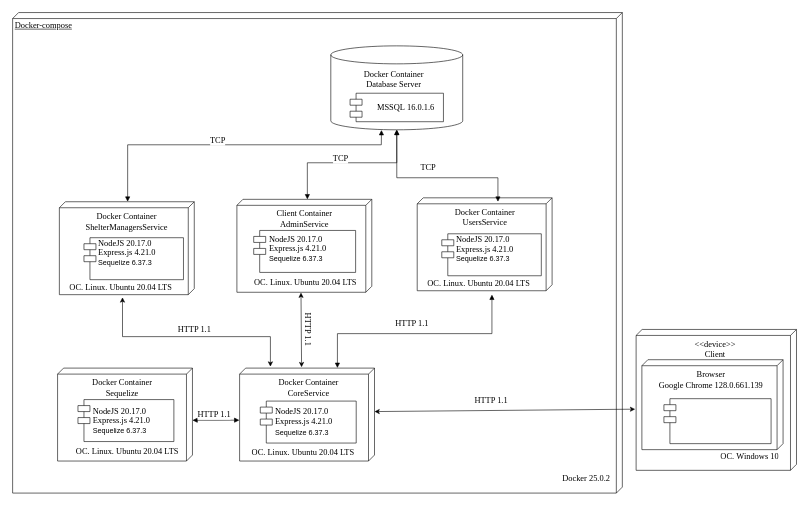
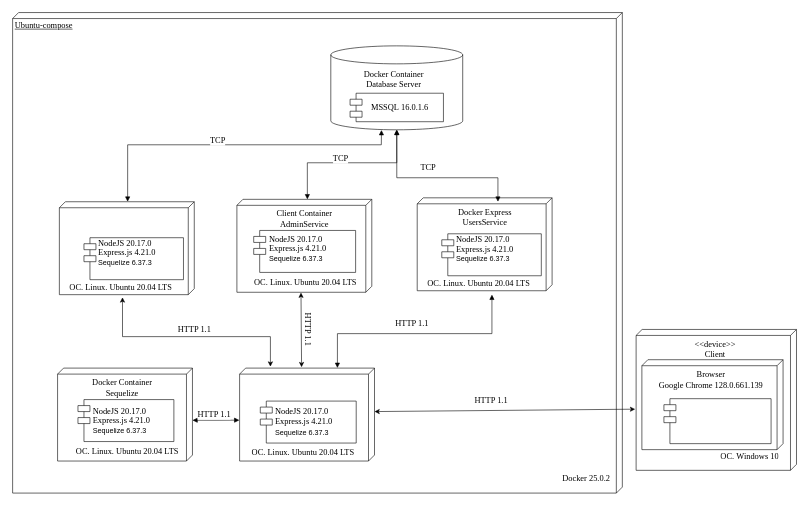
- <mxCell id="2" value="&lt;font face=&quot;Times New Roman&quot; style=&quot;font-size: 14px;&quot;&gt;Docker-compose&lt;/font&gt;" style="verticalAlign=top;align=left;spacingTop=8;spacingLeft=2;spacingRight=12;shape=cube;size=10;direction=south;fontStyle=4;html=1;whiteSpace=wrap;" vertex="1" parent="1"><mxGeometry x="20" y="20.45" width="1017" height="801.5" as="geometry" /></mxCell>
+ <mxCell id="2" value="&lt;font face=&quot;Times New Roman&quot; style=&quot;font-size: 14px;&quot;&gt;Ubuntu-compose&lt;/font&gt;" style="verticalAlign=top;align=left;spacingTop=8;spacingLeft=2;spacingRight=12;shape=cube;size=10;direction=south;fontStyle=4;html=1;whiteSpace=wrap;" vertex="1" parent="1"><mxGeometry x="20" y="20.45" width="1017" height="801.5" as="geometry" /></mxCell>
- <mxCell id="37" value="&lt;span style=&quot;font-family: &amp;quot;Times New Roman&amp;quot;; font-size: 14px;&quot;&gt;MSSQL&amp;nbsp;&lt;/span&gt;&lt;font face=&quot;Times New Roman&quot;&gt;&lt;span style=&quot;font-size: 14px;&quot;&gt;16.0.1.6&lt;/span&gt;&lt;/font&gt;" style="text;html=1;align=center;verticalAlign=middle;whiteSpace=wrap;rounded=0;" vertex="1" parent="1"><mxGeometry x="633.63" y="163.75" width="84" height="30" as="geometry" /></mxCell>
+ <mxCell id="37" value="&lt;span style=&quot;font-family: &amp;quot;Times New Roman&amp;quot;; font-size: 14px;&quot;&gt;MSSQL&amp;nbsp;&lt;/span&gt;&lt;font face=&quot;Times New Roman&quot;&gt;&lt;span style=&quot;font-size: 14px;&quot;&gt;16.0.1.6&lt;/span&gt;&lt;/font&gt;" style="text;html=1;align=center;verticalAlign=middle;whiteSpace=wrap;rounded=0;" vertex="1" parent="1"><mxGeometry x="623.63" y="163.75" width="84" height="30" as="geometry" /></mxCell>
- <mxCell id="11" value="&lt;font style=&quot;font-size: 14px;&quot; face=&quot;Times New Roman&quot;&gt;Docker Container&lt;br&gt;UsersService&lt;/font&gt;" style="text;html=1;align=center;verticalAlign=middle;whiteSpace=wrap;rounded=0;" vertex="1" parent="1"><mxGeometry x="753.62" y="346.95" width="107.5" height="30" as="geometry" /></mxCell>
+ <mxCell id="11" value="&lt;font style=&quot;font-size: 14px;&quot; face=&quot;Times New Roman&quot;&gt;Docker Express&lt;br&gt;UsersService&lt;/font&gt;" style="text;html=1;align=center;verticalAlign=middle;whiteSpace=wrap;rounded=0;" vertex="1" parent="1"><mxGeometry x="753.62" y="346.95" width="107.5" height="30" as="geometry" /></mxCell>
- <mxCell id="46" value="&lt;font style=&quot;font-size: 14px;&quot; face=&quot;Times New Roman&quot;&gt;Docker Container&lt;br&gt;&lt;/font&gt;&lt;font style=&quot;font-size: 14px;&quot; face=&quot;Times New Roman&quot;&gt;ShelterManagersService&lt;/font&gt;" style="text;html=1;align=center;verticalAlign=middle;whiteSpace=wrap;rounded=0;" vertex="1" parent="1"><mxGeometry x="138.88" y="355" width="143.25" height="30" as="geometry" /></mxCell>
- <mxCell id="7" value="&lt;font style=&quot;font-size: 14px;&quot; face=&quot;Times New Roman&quot;&gt;Docker Container&lt;br&gt;СoreService&lt;/font&gt;" style="text;html=1;align=center;verticalAlign=middle;whiteSpace=wrap;rounded=0;" vertex="1" parent="1"><mxGeometry x="457.38" y="631" width="114.25" height="32" as="geometry" /></mxCell>
